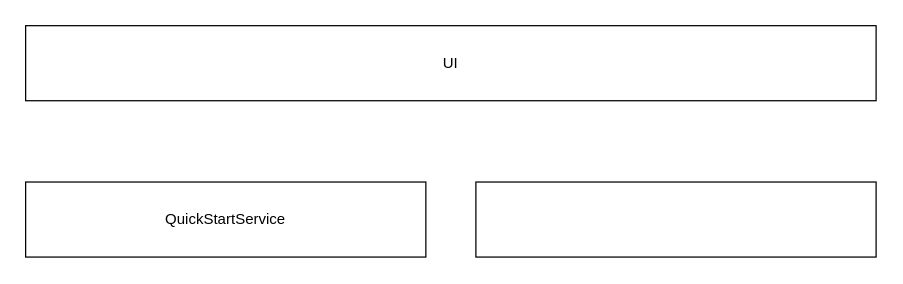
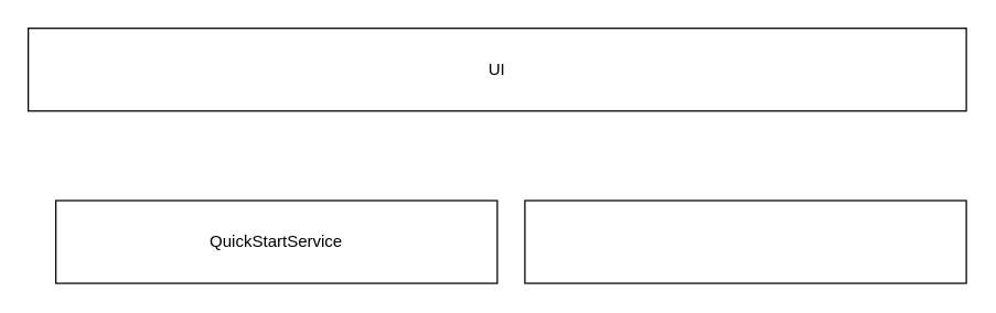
- <mxCell id="3" value="QuickStartService" style="rounded=0;whiteSpace=wrap;html=1;" vertex="1" parent="1"><mxGeometry x="20" y="145" width="320" height="60" as="geometry" /></mxCell>
+ <mxCell id="3" value="QuickStartService" style="rounded=0;whiteSpace=wrap;html=1;" vertex="1" parent="1"><mxGeometry x="40" y="145" width="320" height="60" as="geometry" /></mxCell>
